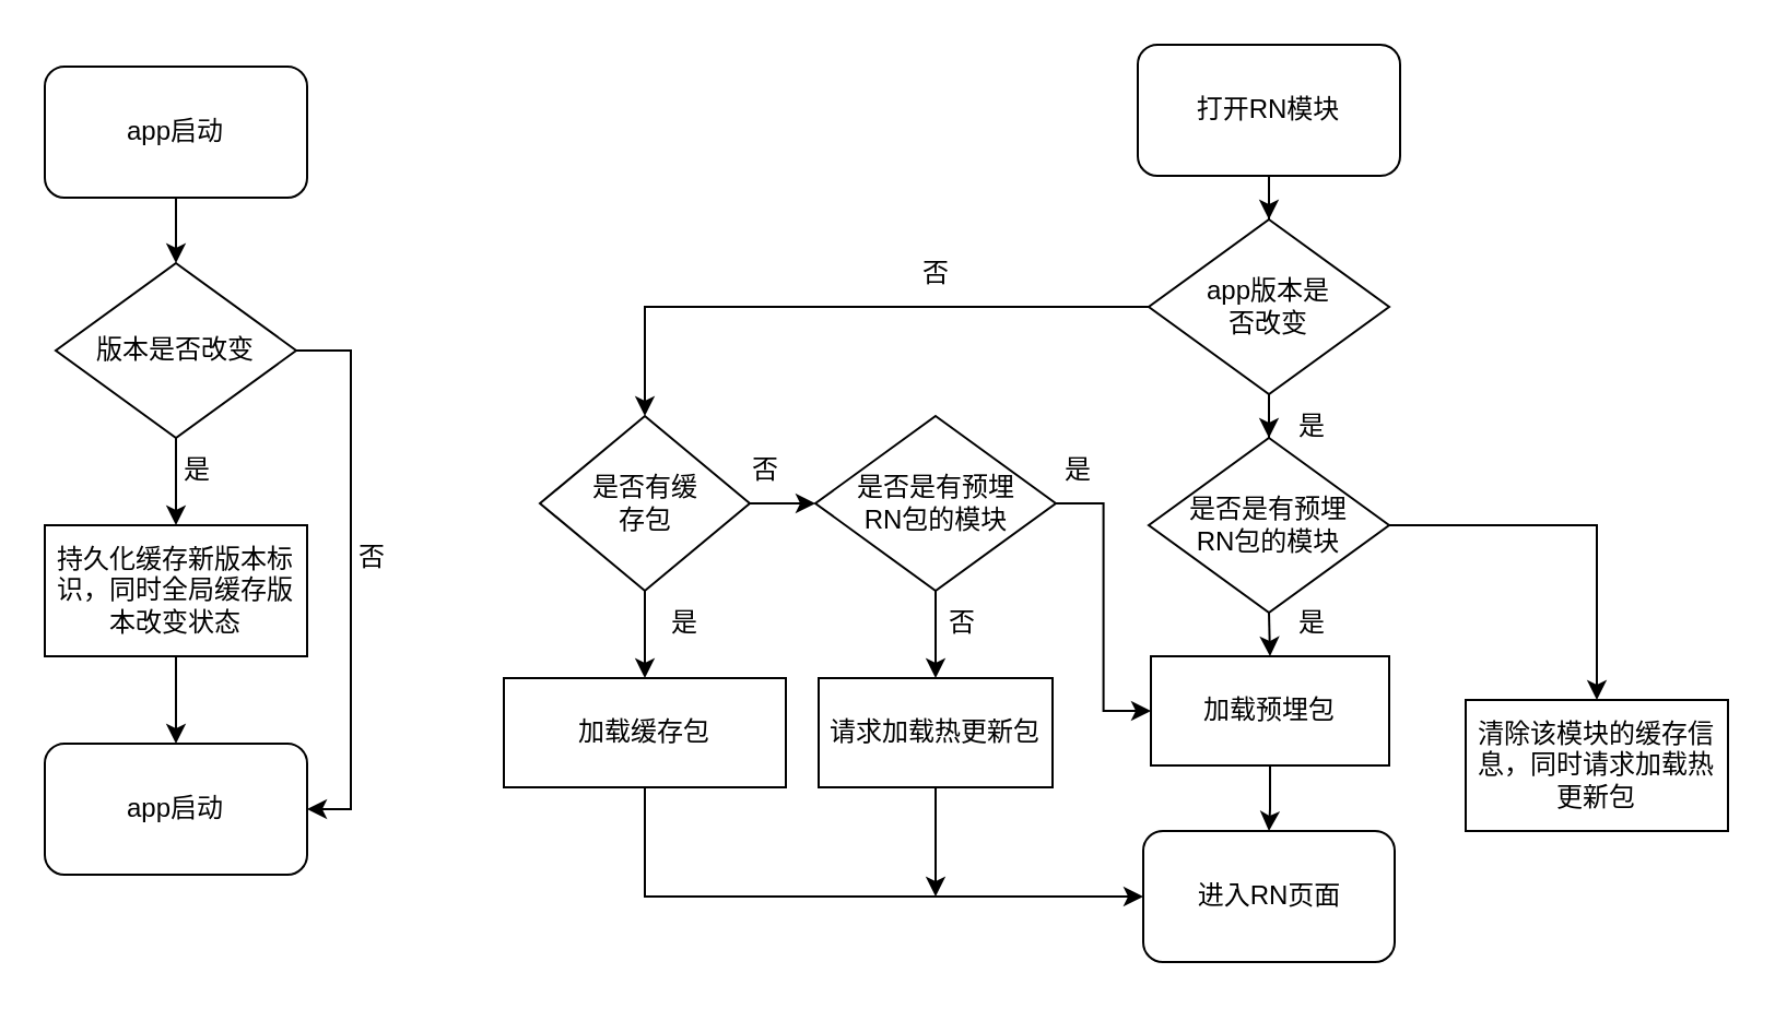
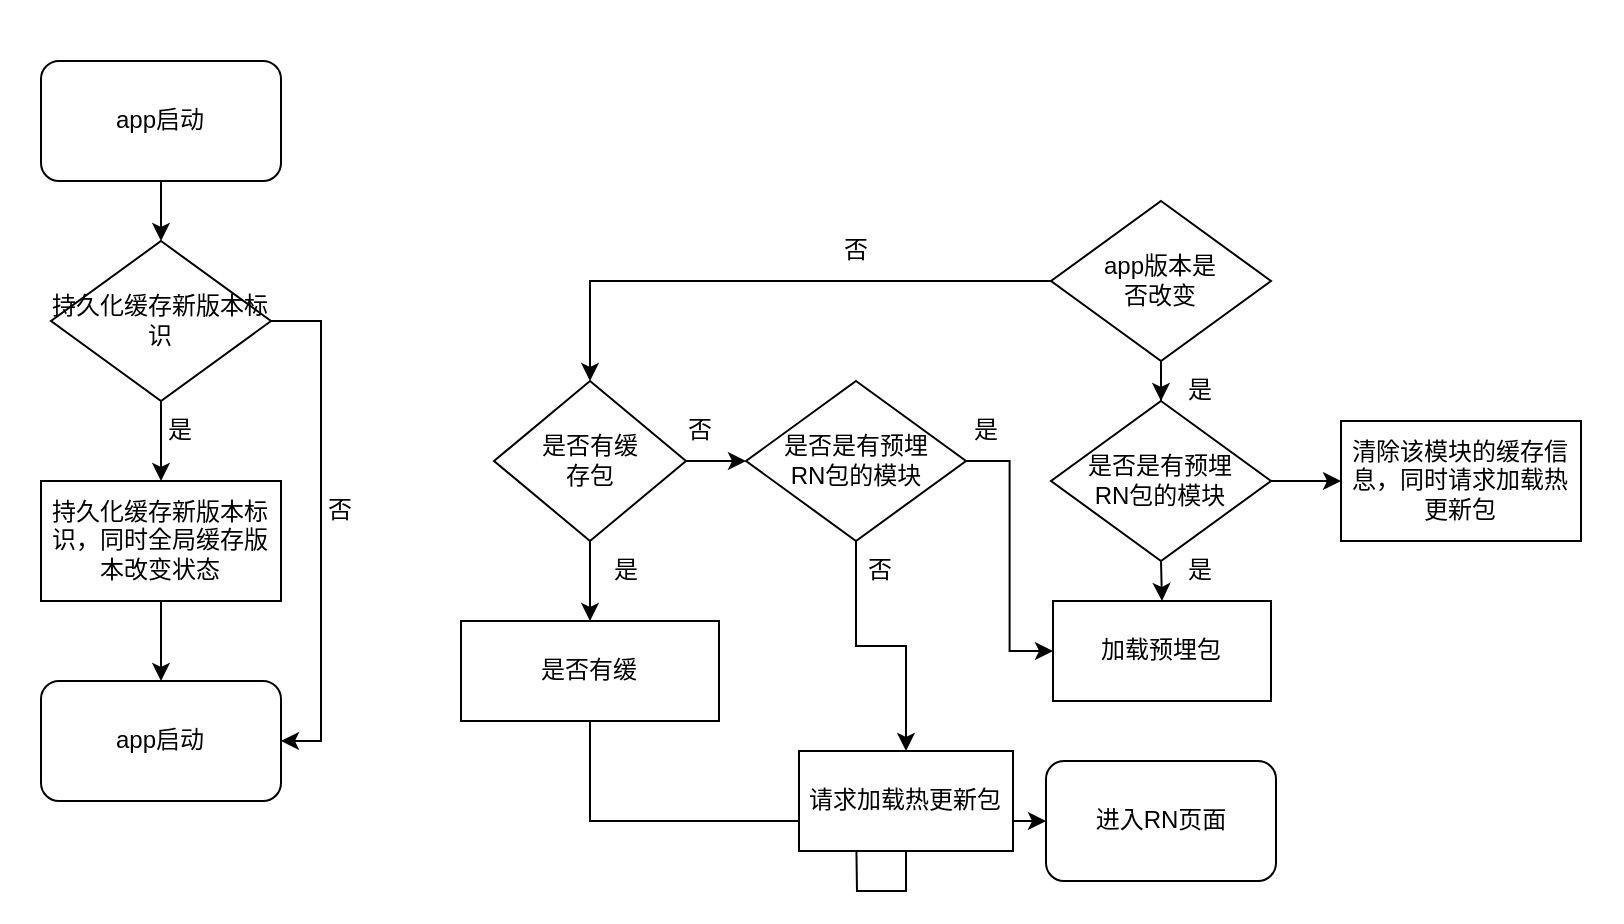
- <mxCell id="14" value="打开RN模块" style="rounded=1;whiteSpace=wrap;html=1;" parent="1" vertex="1"><mxGeometry x="520" y="20" width="120" height="60" as="geometry" /></mxCell>
- <mxCell id="13" value="" style="edgeStyle=orthogonalEdgeStyle;rounded=0;orthogonalLoop=1;jettySize=auto;html=1;" parent="1" source="14" target="9" edge="1"><mxGeometry relative="1" as="geometry" /></mxCell>
- <mxCell id="6" value="版本是否改变" style="rhombus;whiteSpace=wrap;html=1;" parent="1" vertex="1"><mxGeometry x="25" y="120" width="110" height="80" as="geometry" /></mxCell>
+ <mxCell id="6" value="持久化缓存新版本标识" style="rhombus;whiteSpace=wrap;html=1;" parent="1" vertex="1"><mxGeometry x="25" y="120" width="110" height="80" as="geometry" /></mxCell>
- <mxCell id="26" value="加载缓存包" style="rounded=0;whiteSpace=wrap;html=1;" parent="1" vertex="1"><mxGeometry x="230" y="310" width="129" height="50" as="geometry" /></mxCell>
+ <mxCell id="26" value="是否有缓" style="rounded=0;whiteSpace=wrap;html=1;" parent="1" vertex="1"><mxGeometry x="230" y="310" width="129" height="50" as="geometry" /></mxCell>
- <mxCell id="31" value="请求加载热更新包" style="rounded=0;whiteSpace=wrap;html=1;" parent="1" vertex="1"><mxGeometry x="374" y="310" width="107" height="50" as="geometry" /></mxCell>
+ <mxCell id="31" value="请求加载热更新包" style="rounded=0;whiteSpace=wrap;html=1;" parent="1" vertex="1"><mxGeometry x="399" y="375" width="107" height="50" as="geometry" /></mxCell>
- <mxCell id="21" value="清除该模块的缓存信息，同时请求加载热更新包" style="whiteSpace=wrap;html=1;" parent="1" vertex="1"><mxGeometry x="670" y="320" width="120" height="60" as="geometry" /></mxCell>
+ <mxCell id="21" value="清除该模块的缓存信息，同时请求加载热更新包" style="whiteSpace=wrap;html=1;" parent="1" vertex="1"><mxGeometry x="670" y="210" width="120" height="60" as="geometry" /></mxCell>
- <mxCell id="18" value="" style="edgeStyle=orthogonalEdgeStyle;rounded=0;orthogonalLoop=1;jettySize=auto;html=1;" parent="1" source="19" target="20" edge="1"><mxGeometry relative="1" as="geometry" /></mxCell>
